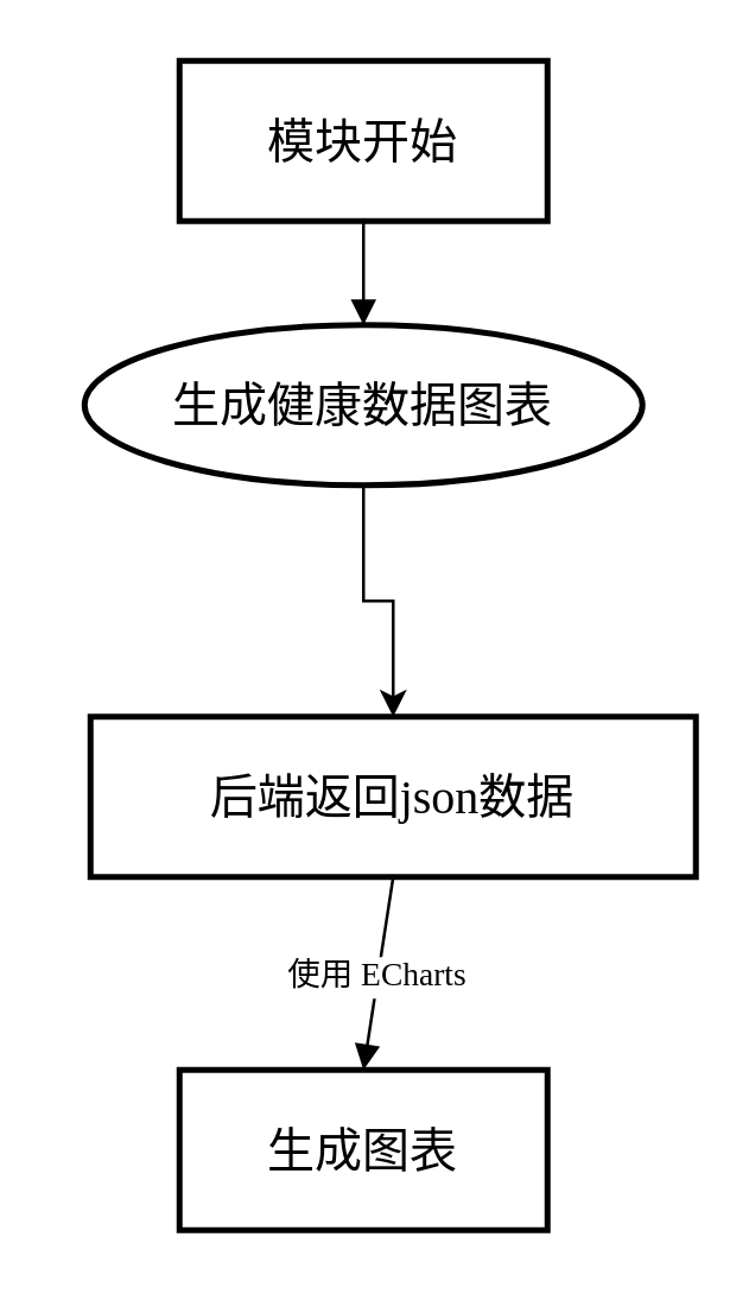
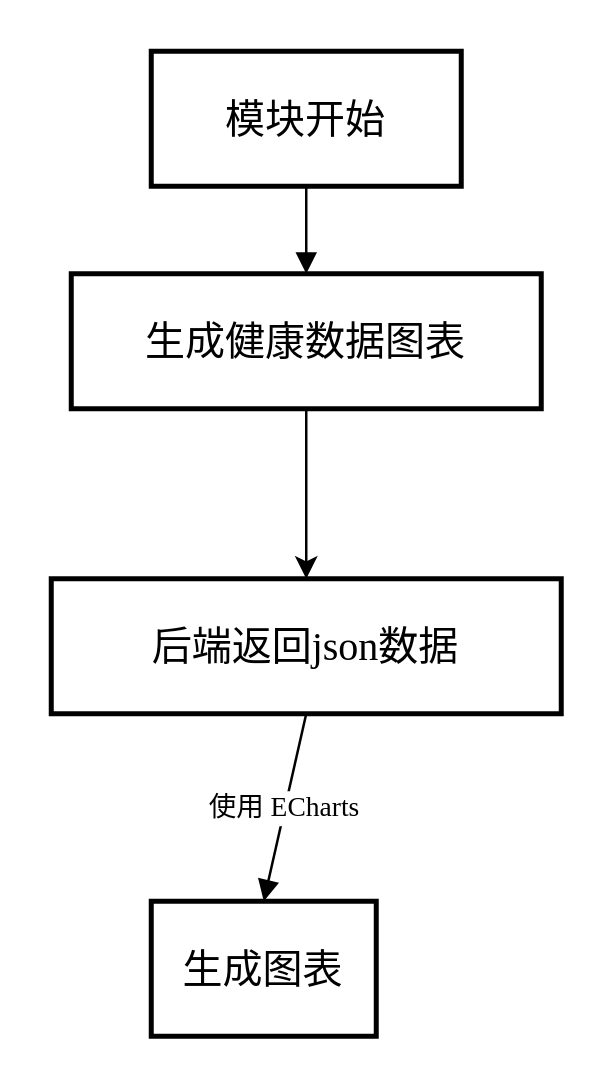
- <mxCell id="4" value="生成健康数据图表" style="ellipse;whiteSpace=wrap;strokeWidth=2;fontFamily=宋体;fontSize=16;" parent="1" vertex="1"><mxGeometry x="28" y="109" width="188" height="54" as="geometry" /></mxCell>
+ <mxCell id="4" value="生成健康数据图表" style="whiteSpace=wrap;strokeWidth=2;fontFamily=宋体;fontSize=16;" parent="1" vertex="1"><mxGeometry x="28" y="109" width="188" height="54" as="geometry" /></mxCell>
- <mxCell id="5" value="后端返回json数据" style="whiteSpace=wrap;strokeWidth=2;fontFamily=宋体;fontSize=16;" parent="1" vertex="1"><mxGeometry x="30" y="241" width="204" height="54" as="geometry" /></mxCell>
+ <mxCell id="5" value="后端返回json数据" style="whiteSpace=wrap;strokeWidth=2;fontFamily=宋体;fontSize=16;" parent="1" vertex="1"><mxGeometry x="20" y="231" width="204" height="54" as="geometry" /></mxCell>
- <mxCell id="6" value="生成图表" style="whiteSpace=wrap;strokeWidth=2;fontFamily=宋体;fontSize=16;" parent="1" vertex="1"><mxGeometry x="60" y="360" width="124" height="54" as="geometry" /></mxCell>
+ <mxCell id="6" value="生成图表" style="whiteSpace=wrap;strokeWidth=2;fontFamily=宋体;fontSize=16;" parent="1" vertex="1"><mxGeometry x="60" y="360" width="90" height="54" as="geometry" /></mxCell>
